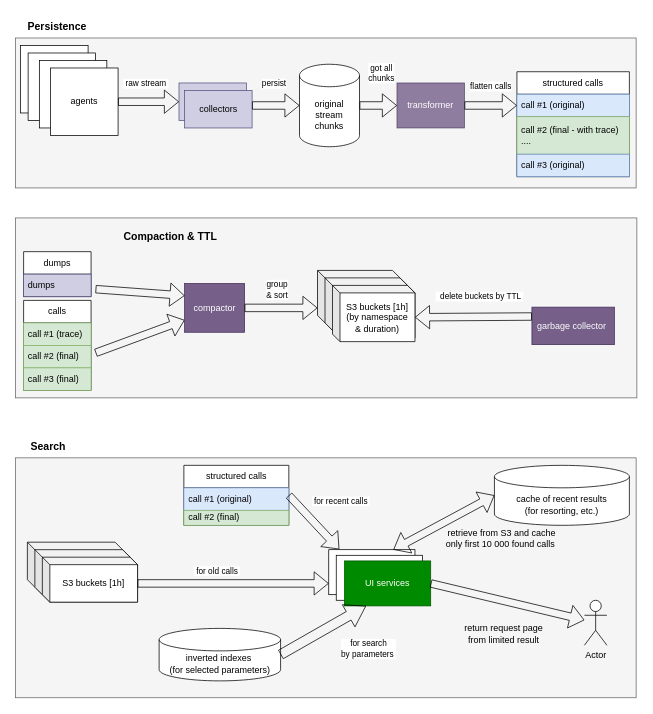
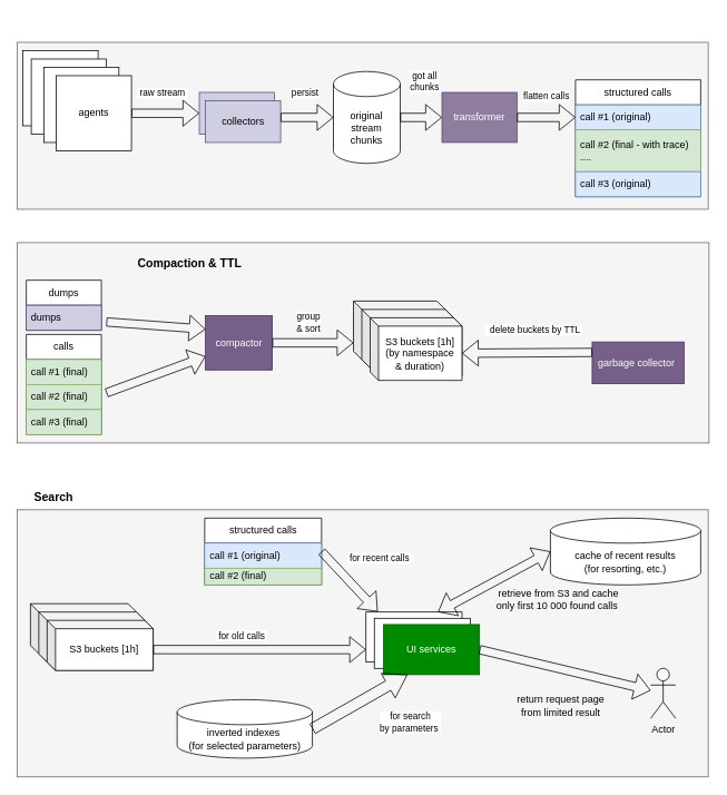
- <mxCell id="63" value="&lt;font style=&quot;font-size: 14px;&quot;&gt;&lt;b&gt;Persistence&lt;/b&gt;&lt;/font&gt;" style="text;html=1;strokeColor=none;fillColor=none;align=center;verticalAlign=middle;whiteSpace=wrap;rounded=0;" parent="1" vertex="1"><mxGeometry x="46" y="20" width="60" height="30" as="geometry" /></mxCell>
- <mxCell id="25" value="call #1 (trace)" style="text;strokeColor=#82b366;fillColor=#d5e8d4;align=left;verticalAlign=middle;spacingLeft=4;spacingRight=4;overflow=hidden;points=[[0,0.5],[1,0.5]];portConstraint=eastwest;rotatable=0;whiteSpace=wrap;html=1;" parent="24" vertex="1"><mxGeometry y="30" width="90" height="30" as="geometry" /></mxCell>
+ <mxCell id="25" value="call #1 (final)" style="text;strokeColor=#82b366;fillColor=#d5e8d4;align=left;verticalAlign=middle;spacingLeft=4;spacingRight=4;overflow=hidden;points=[[0,0.5],[1,0.5]];portConstraint=eastwest;rotatable=0;whiteSpace=wrap;html=1;" parent="24" vertex="1"><mxGeometry y="30" width="90" height="30" as="geometry" /></mxCell>
